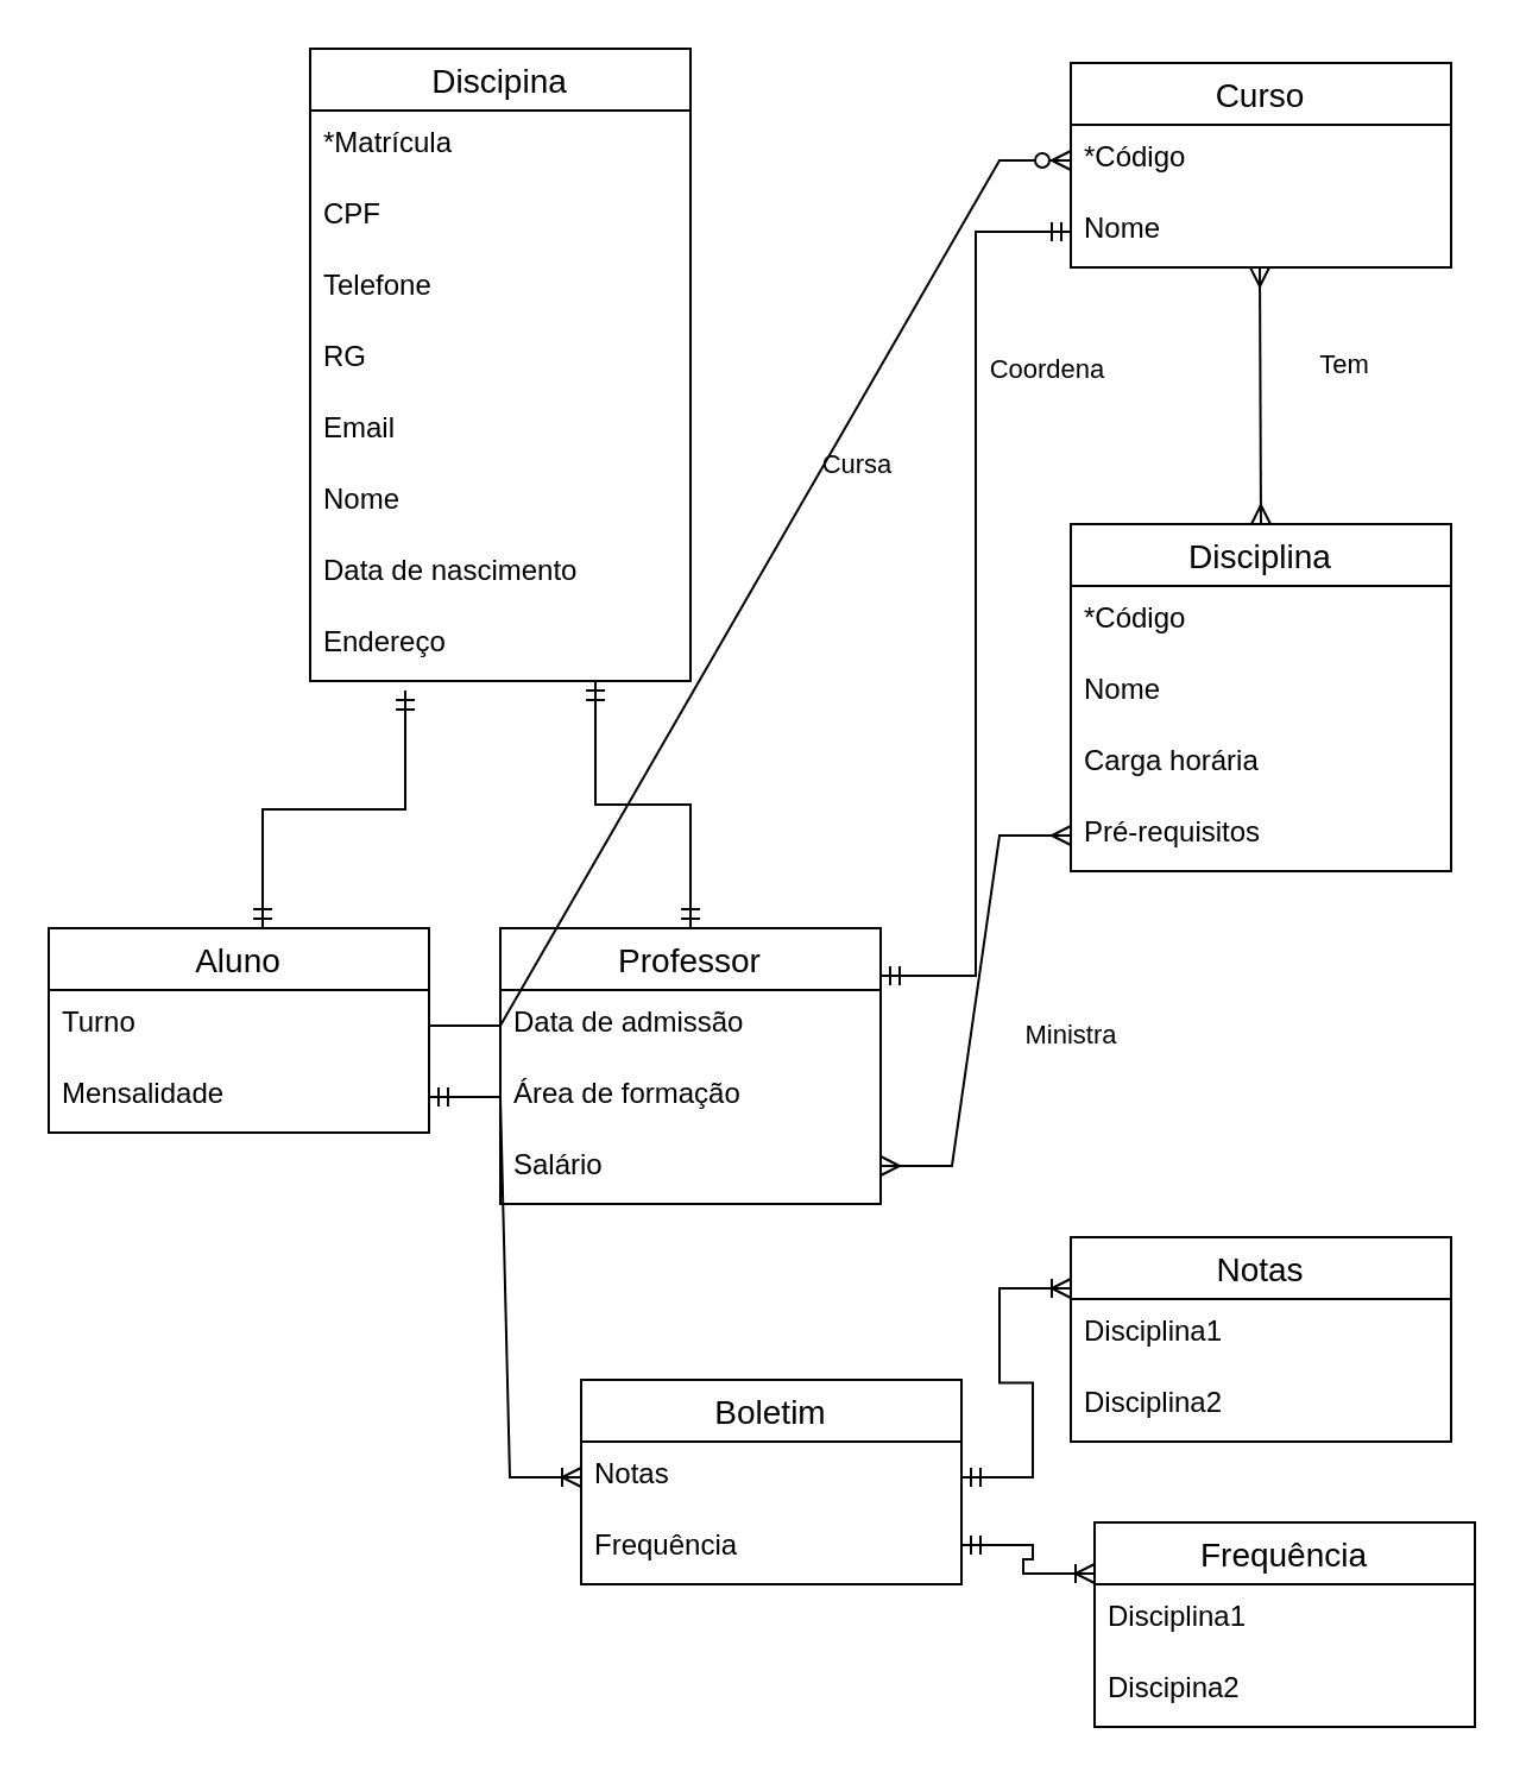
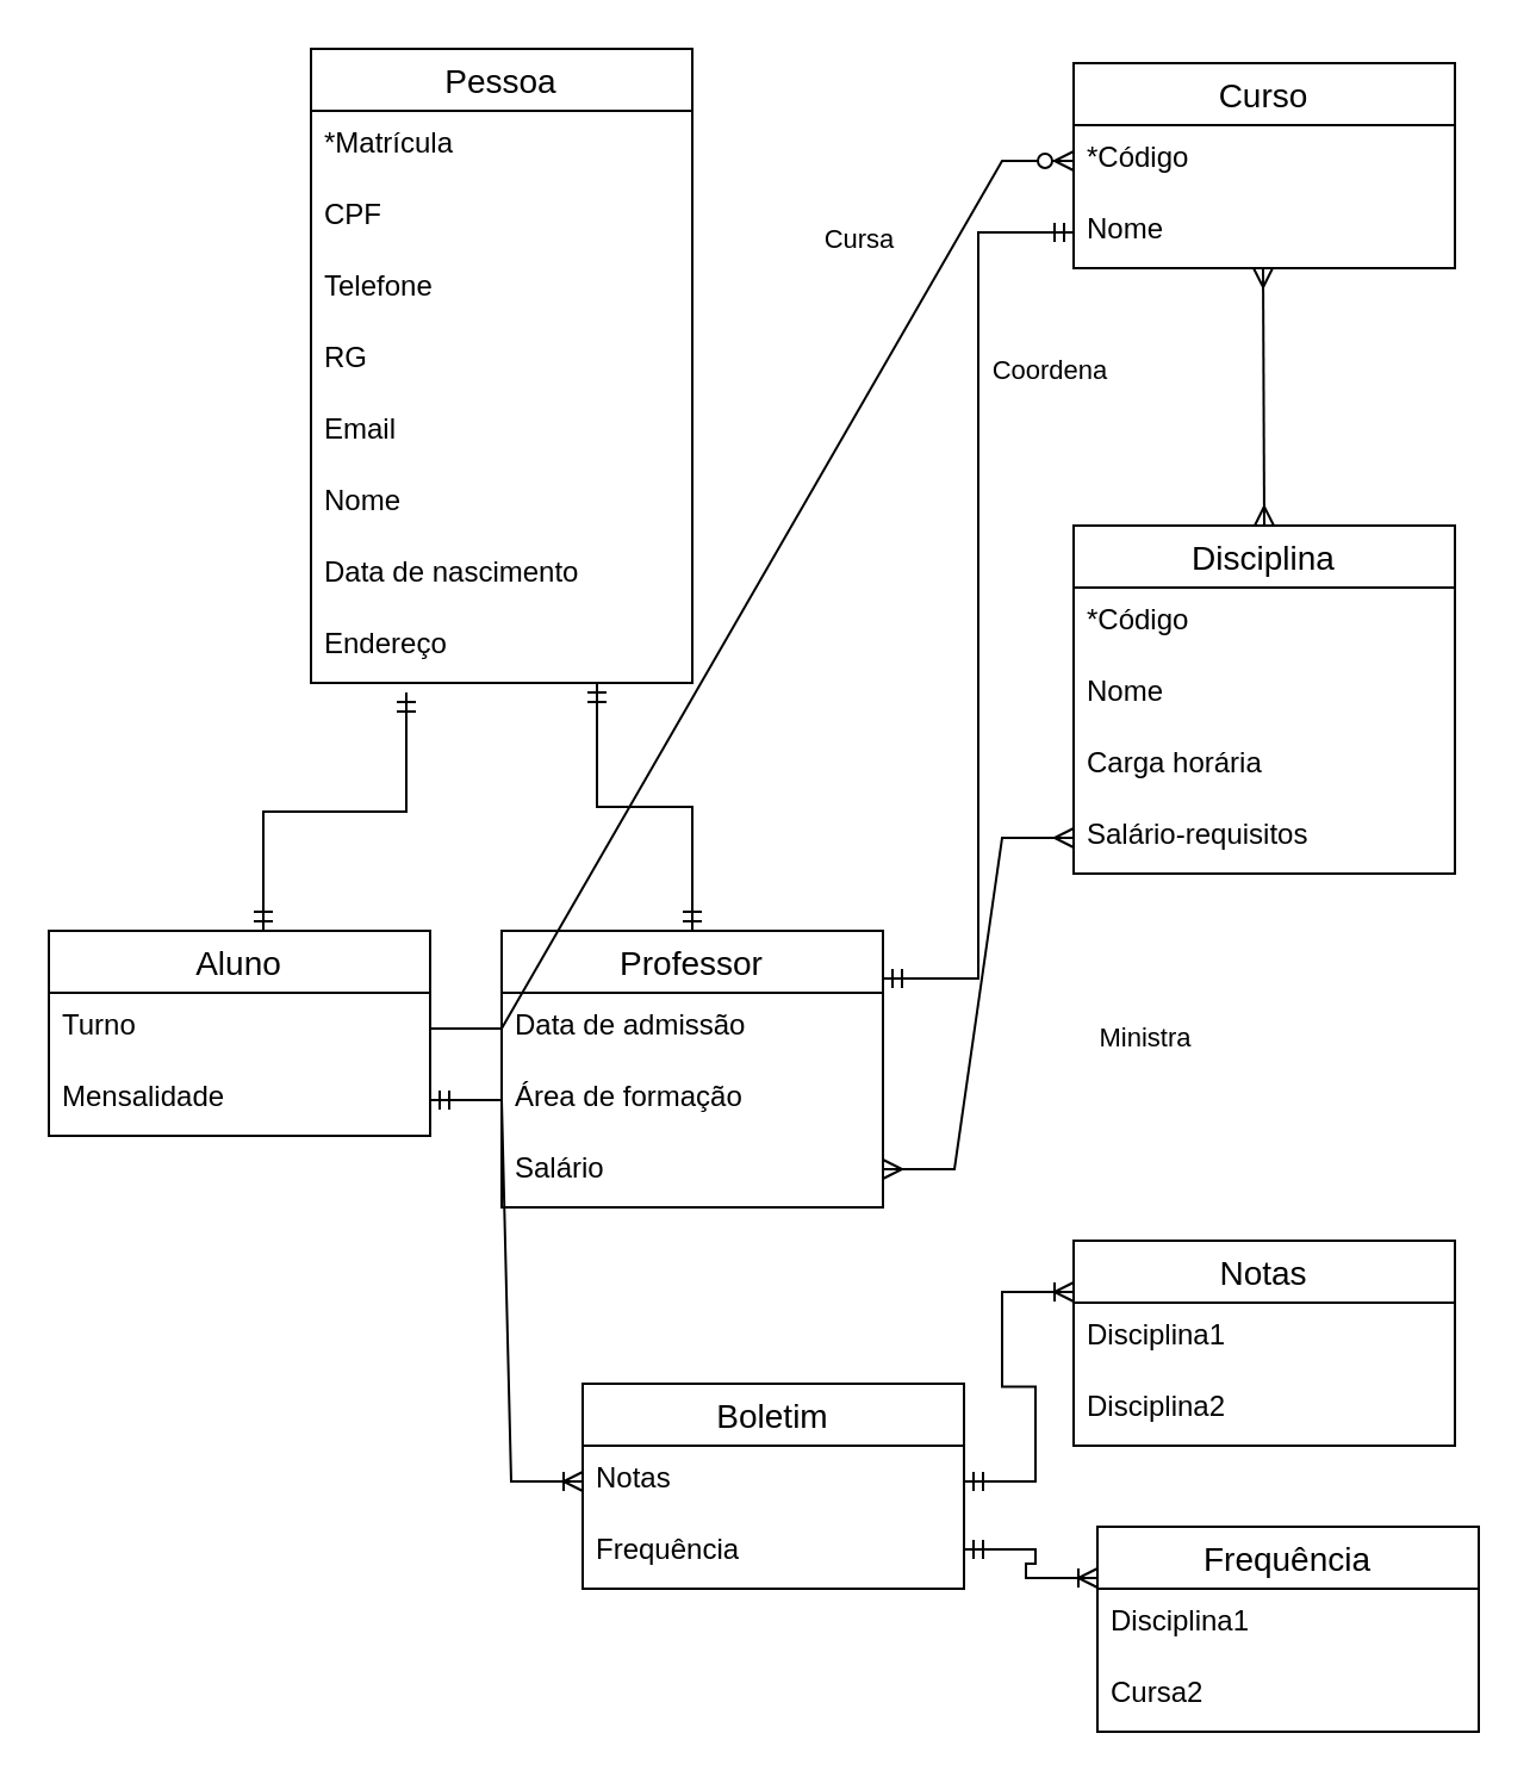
- <mxCell id="2" value="Discipina" style="swimlane;fontStyle=0;childLayout=stackLayout;horizontal=1;startSize=26;horizontalStack=0;resizeParent=1;resizeParentMax=0;resizeLast=0;collapsible=1;marginBottom=0;align=center;fontSize=14;" parent="1" vertex="1"><mxGeometry x="130" y="20" width="160" height="266" as="geometry" /></mxCell>
+ <mxCell id="2" value="Pessoa" style="swimlane;fontStyle=0;childLayout=stackLayout;horizontal=1;startSize=26;horizontalStack=0;resizeParent=1;resizeParentMax=0;resizeLast=0;collapsible=1;marginBottom=0;align=center;fontSize=14;" parent="1" vertex="1"><mxGeometry x="130" y="20" width="160" height="266" as="geometry" /></mxCell>
- <mxCell id="30" value="Tem" style="text;html=1;align=center;verticalAlign=middle;resizable=0;points=[];autosize=1;strokeColor=none;fillColor=none;fontSize=11;" parent="1" vertex="1"><mxGeometry x="540" y="138" width="50" height="30" as="geometry" /></mxCell>
- <mxCell id="24" value="Cursa" style="text;html=1;align=center;verticalAlign=middle;resizable=0;points=[];autosize=1;strokeColor=none;fillColor=none;fontSize=11;" parent="1" vertex="1"><mxGeometry x="330" y="180" width="60" height="30" as="geometry" /></mxCell>
+ <mxCell id="24" value="Cursa" style="text;html=1;align=center;verticalAlign=middle;resizable=0;points=[];autosize=1;strokeColor=none;fillColor=none;fontSize=11;" parent="1" vertex="1"><mxGeometry x="330" y="85" width="60" height="30" as="geometry" /></mxCell>
- <mxCell id="29" value="Pré-requisitos" style="text;strokeColor=none;fillColor=none;spacingLeft=4;spacingRight=4;overflow=hidden;rotatable=0;points=[[0,0.5],[1,0.5]];portConstraint=eastwest;fontSize=12;" parent="25" vertex="1"><mxGeometry y="116" width="160" height="30" as="geometry" /></mxCell>
+ <mxCell id="29" value="Salário-requisitos" style="text;strokeColor=none;fillColor=none;spacingLeft=4;spacingRight=4;overflow=hidden;rotatable=0;points=[[0,0.5],[1,0.5]];portConstraint=eastwest;fontSize=12;" parent="25" vertex="1"><mxGeometry y="116" width="160" height="30" as="geometry" /></mxCell>
- <mxCell id="32" value="Ministra" style="text;html=1;align=center;verticalAlign=middle;resizable=0;points=[];autosize=1;strokeColor=none;fillColor=none;fontSize=11;" parent="1" vertex="1"><mxGeometry x="415" y="420" width="70" height="30" as="geometry" /></mxCell>
+ <mxCell id="32" value="Ministra" style="text;html=1;align=center;verticalAlign=middle;resizable=0;points=[];autosize=1;strokeColor=none;fillColor=none;fontSize=11;" parent="1" vertex="1"><mxGeometry x="445" y="420" width="70" height="30" as="geometry" /></mxCell>
- <mxCell id="43" value="Discipina2" style="text;strokeColor=none;fillColor=none;spacingLeft=4;spacingRight=4;overflow=hidden;rotatable=0;points=[[0,0.5],[1,0.5]];portConstraint=eastwest;fontSize=12;" vertex="1" parent="41"><mxGeometry y="56" width="160" height="30" as="geometry" /></mxCell>
+ <mxCell id="43" value="Cursa2" style="text;strokeColor=none;fillColor=none;spacingLeft=4;spacingRight=4;overflow=hidden;rotatable=0;points=[[0,0.5],[1,0.5]];portConstraint=eastwest;fontSize=12;" vertex="1" parent="41"><mxGeometry y="56" width="160" height="30" as="geometry" /></mxCell>
